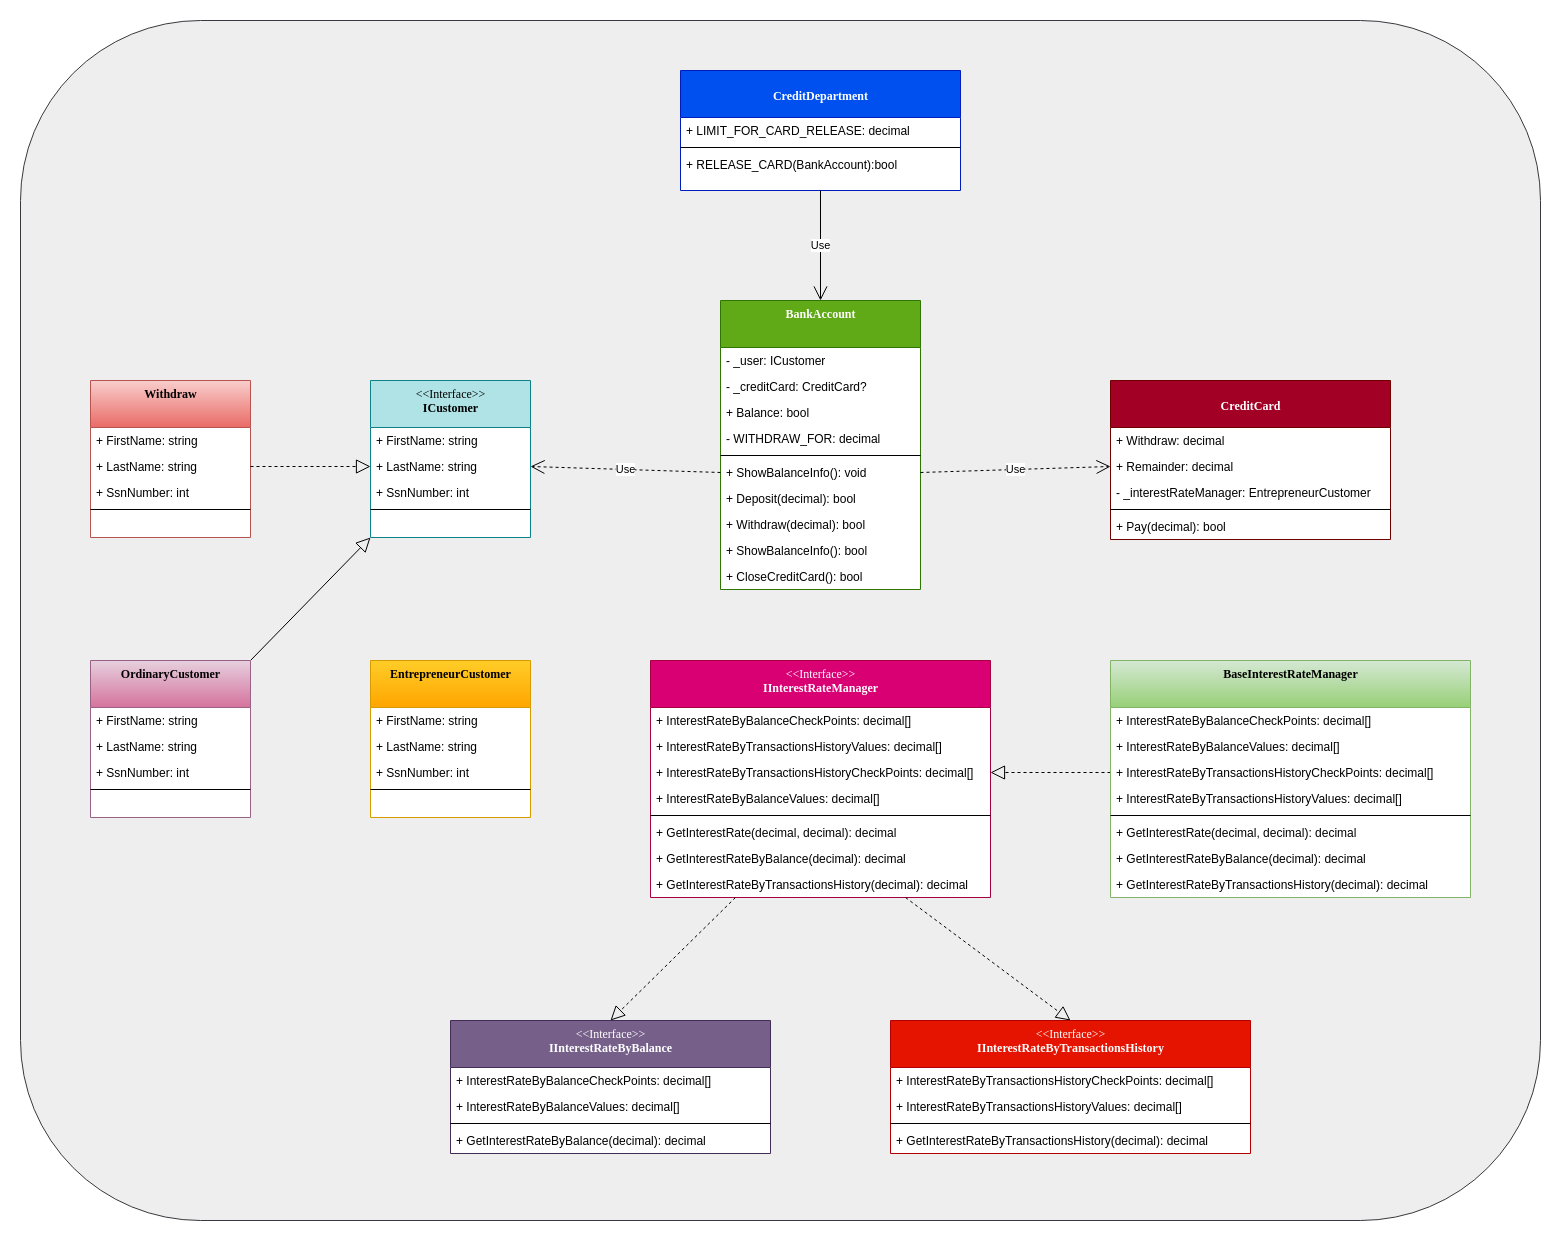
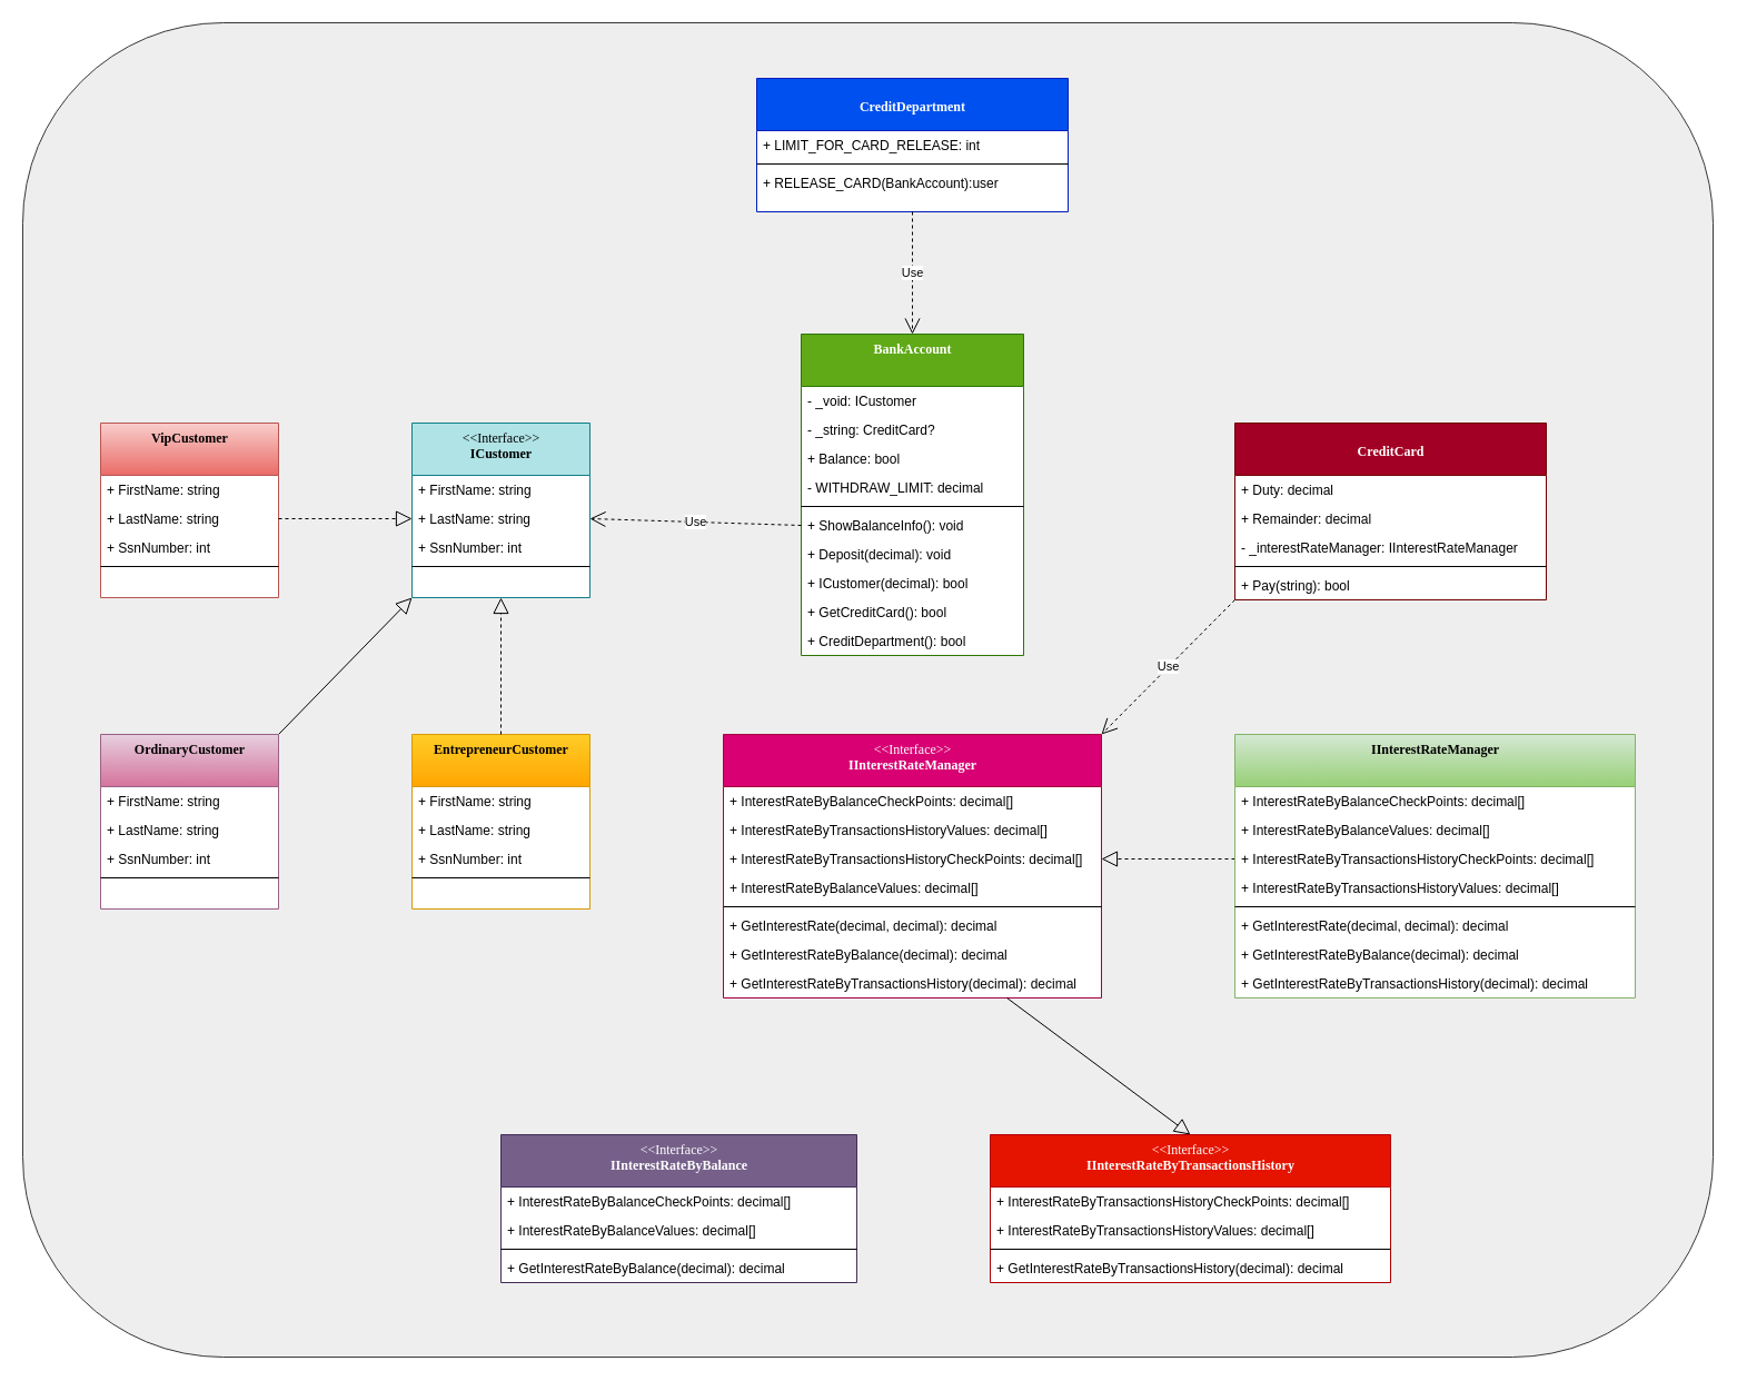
- <mxCell id="47" value="+ LIMIT_FOR_CARD_RELEASE: decimal" style="text;html=1;strokeColor=none;fillColor=none;align=left;verticalAlign=top;spacingLeft=4;spacingRight=4;whiteSpace=wrap;overflow=hidden;rotatable=0;points=[[0,0.5],[1,0.5]];portConstraint=eastwest;" parent="46" vertex="1"><mxGeometry y="47" width="280" height="26" as="geometry" /></mxCell>
+ <mxCell id="47" value="+ LIMIT_FOR_CARD_RELEASE: int" style="text;html=1;strokeColor=none;fillColor=none;align=left;verticalAlign=top;spacingLeft=4;spacingRight=4;whiteSpace=wrap;overflow=hidden;rotatable=0;points=[[0,0.5],[1,0.5]];portConstraint=eastwest;" parent="46" vertex="1"><mxGeometry y="47" width="280" height="26" as="geometry" /></mxCell>
- <mxCell id="49" value="+ RELEASE_CARD(BankAccount):bool" style="text;html=1;strokeColor=none;fillColor=none;align=left;verticalAlign=top;spacingLeft=4;spacingRight=4;whiteSpace=wrap;overflow=hidden;rotatable=0;points=[[0,0.5],[1,0.5]];portConstraint=eastwest;" parent="46" vertex="1"><mxGeometry y="81" width="280" height="26" as="geometry" /></mxCell>
+ <mxCell id="49" value="+ RELEASE_CARD(BankAccount):user" style="text;html=1;strokeColor=none;fillColor=none;align=left;verticalAlign=top;spacingLeft=4;spacingRight=4;whiteSpace=wrap;overflow=hidden;rotatable=0;points=[[0,0.5],[1,0.5]];portConstraint=eastwest;" parent="46" vertex="1"><mxGeometry y="81" width="280" height="26" as="geometry" /></mxCell>
- <mxCell id="50" value="Use" style="endArrow=open;endSize=12;dashed=0;html=1;rounded=0;entryX=0.5;entryY=0;entryDx=0;entryDy=0;exitX=0.5;exitY=1;exitDx=0;exitDy=0;" parent="1" source="46" target="26" edge="1"><mxGeometry width="160" relative="1" as="geometry"><mxPoint x="400" y="230" as="sourcePoint" /><mxPoint x="580" y="185.5" as="targetPoint" /></mxGeometry></mxCell>
+ <mxCell id="50" value="Use" style="endArrow=open;endSize=12;dashed=1;html=1;rounded=0;entryX=0.5;entryY=0;entryDx=0;entryDy=0;exitX=0.5;exitY=1;exitDx=0;exitDy=0;" parent="1" source="46" target="26" edge="1"><mxGeometry width="160" relative="1" as="geometry"><mxPoint x="400" y="230" as="sourcePoint" /><mxPoint x="580" y="185.5" as="targetPoint" /></mxGeometry></mxCell>
- <mxCell id="27" value="- _user: ICustomer" style="text;html=1;strokeColor=none;fillColor=none;align=left;verticalAlign=top;spacingLeft=4;spacingRight=4;whiteSpace=wrap;overflow=hidden;rotatable=0;points=[[0,0.5],[1,0.5]];portConstraint=eastwest;" parent="26" vertex="1"><mxGeometry y="47" width="200" height="26" as="geometry" /></mxCell>
+ <mxCell id="27" value="- _void: ICustomer" style="text;html=1;strokeColor=none;fillColor=none;align=left;verticalAlign=top;spacingLeft=4;spacingRight=4;whiteSpace=wrap;overflow=hidden;rotatable=0;points=[[0,0.5],[1,0.5]];portConstraint=eastwest;" parent="26" vertex="1"><mxGeometry y="47" width="200" height="26" as="geometry" /></mxCell>
- <mxCell id="28" value="- _creditCard: CreditCard?" style="text;html=1;strokeColor=none;fillColor=none;align=left;verticalAlign=top;spacingLeft=4;spacingRight=4;whiteSpace=wrap;overflow=hidden;rotatable=0;points=[[0,0.5],[1,0.5]];portConstraint=eastwest;" parent="26" vertex="1"><mxGeometry y="73" width="200" height="26" as="geometry" /></mxCell>
+ <mxCell id="28" value="- _string: CreditCard?" style="text;html=1;strokeColor=none;fillColor=none;align=left;verticalAlign=top;spacingLeft=4;spacingRight=4;whiteSpace=wrap;overflow=hidden;rotatable=0;points=[[0,0.5],[1,0.5]];portConstraint=eastwest;" parent="26" vertex="1"><mxGeometry y="73" width="200" height="26" as="geometry" /></mxCell>
- <mxCell id="19" value="&lt;div&gt;Withdraw&lt;br&gt;&lt;/div&gt;" style="swimlane;html=1;fontStyle=1;align=center;verticalAlign=top;childLayout=stackLayout;horizontal=1;startSize=47;horizontalStack=0;resizeParent=1;resizeLast=0;collapsible=1;marginBottom=0;swimlaneFillColor=#ffffff;rounded=0;shadow=0;comic=0;labelBackgroundColor=none;strokeWidth=1;fillColor=#f8cecc;fontFamily=Verdana;fontSize=12;strokeColor=#b85450;gradientColor=#ea6b66;" parent="1" vertex="1"><mxGeometry x="90" y="380" width="160" height="157" as="geometry" /></mxCell>
+ <mxCell id="19" value="&lt;div&gt;VipCustomer&lt;br&gt;&lt;/div&gt;" style="swimlane;html=1;fontStyle=1;align=center;verticalAlign=top;childLayout=stackLayout;horizontal=1;startSize=47;horizontalStack=0;resizeParent=1;resizeLast=0;collapsible=1;marginBottom=0;swimlaneFillColor=#ffffff;rounded=0;shadow=0;comic=0;labelBackgroundColor=none;strokeWidth=1;fillColor=#f8cecc;fontFamily=Verdana;fontSize=12;strokeColor=#b85450;gradientColor=#ea6b66;" parent="1" vertex="1"><mxGeometry x="90" y="380" width="160" height="157" as="geometry" /></mxCell>
- <mxCell id="30" value="- WITHDRAW_FOR: decimal" style="text;html=1;strokeColor=none;fillColor=none;align=left;verticalAlign=top;spacingLeft=4;spacingRight=4;whiteSpace=wrap;overflow=hidden;rotatable=0;points=[[0,0.5],[1,0.5]];portConstraint=eastwest;" vertex="1" parent="26"><mxGeometry y="125" width="200" height="26" as="geometry" /></mxCell>
+ <mxCell id="30" value="- WITHDRAW_LIMIT: decimal" style="text;html=1;strokeColor=none;fillColor=none;align=left;verticalAlign=top;spacingLeft=4;spacingRight=4;whiteSpace=wrap;overflow=hidden;rotatable=0;points=[[0,0.5],[1,0.5]];portConstraint=eastwest;" vertex="1" parent="26"><mxGeometry y="125" width="200" height="26" as="geometry" /></mxCell>
- <mxCell id="40" value="+ Withdraw: decimal" style="text;html=1;strokeColor=none;fillColor=none;align=left;verticalAlign=top;spacingLeft=4;spacingRight=4;whiteSpace=wrap;overflow=hidden;rotatable=0;points=[[0,0.5],[1,0.5]];portConstraint=eastwest;" parent="39" vertex="1"><mxGeometry y="47" width="280" height="26" as="geometry" /></mxCell>
+ <mxCell id="40" value="+ Duty: decimal" style="text;html=1;strokeColor=none;fillColor=none;align=left;verticalAlign=top;spacingLeft=4;spacingRight=4;whiteSpace=wrap;overflow=hidden;rotatable=0;points=[[0,0.5],[1,0.5]];portConstraint=eastwest;" parent="39" vertex="1"><mxGeometry y="47" width="280" height="26" as="geometry" /></mxCell>
- <mxCell id="38" value="Use" style="endArrow=open;endSize=12;dashed=1;html=1;rounded=0;entryX=0;entryY=0.5;entryDx=0;entryDy=0;exitX=1;exitY=0.5;exitDx=0;exitDy=0;" parent="1" source="32" target="41" edge="1"><mxGeometry width="160" relative="1" as="geometry"><mxPoint x="940" y="440" as="sourcePoint" /><mxPoint x="450" y="20" as="targetPoint" /></mxGeometry></mxCell>
- <mxCell id="33" value="+ Deposit(decimal): bool" style="text;html=1;strokeColor=none;fillColor=none;align=left;verticalAlign=top;spacingLeft=4;spacingRight=4;whiteSpace=wrap;overflow=hidden;rotatable=0;points=[[0,0.5],[1,0.5]];portConstraint=eastwest;" parent="26" vertex="1"><mxGeometry y="185" width="200" height="26" as="geometry" /></mxCell>
+ <mxCell id="33" value="+ Deposit(decimal): void" style="text;html=1;strokeColor=none;fillColor=none;align=left;verticalAlign=top;spacingLeft=4;spacingRight=4;whiteSpace=wrap;overflow=hidden;rotatable=0;points=[[0,0.5],[1,0.5]];portConstraint=eastwest;" parent="26" vertex="1"><mxGeometry y="185" width="200" height="26" as="geometry" /></mxCell>
- <mxCell id="42" value="- _interestRateManager: EntrepreneurCustomer" style="text;html=1;strokeColor=none;fillColor=none;align=left;verticalAlign=top;spacingLeft=4;spacingRight=4;whiteSpace=wrap;overflow=hidden;rotatable=0;points=[[0,0.5],[1,0.5]];portConstraint=eastwest;" parent="39" vertex="1"><mxGeometry y="99" width="280" height="26" as="geometry" /></mxCell>
+ <mxCell id="42" value="- _interestRateManager: IInterestRateManager" style="text;html=1;strokeColor=none;fillColor=none;align=left;verticalAlign=top;spacingLeft=4;spacingRight=4;whiteSpace=wrap;overflow=hidden;rotatable=0;points=[[0,0.5],[1,0.5]];portConstraint=eastwest;" parent="39" vertex="1"><mxGeometry y="99" width="280" height="26" as="geometry" /></mxCell>
- <mxCell id="34" value="+ Withdraw(decimal): bool" style="text;html=1;strokeColor=none;fillColor=none;align=left;verticalAlign=top;spacingLeft=4;spacingRight=4;whiteSpace=wrap;overflow=hidden;rotatable=0;points=[[0,0.5],[1,0.5]];portConstraint=eastwest;" parent="26" vertex="1"><mxGeometry y="211" width="200" height="26" as="geometry" /></mxCell>
+ <mxCell id="34" value="+ ICustomer(decimal): bool" style="text;html=1;strokeColor=none;fillColor=none;align=left;verticalAlign=top;spacingLeft=4;spacingRight=4;whiteSpace=wrap;overflow=hidden;rotatable=0;points=[[0,0.5],[1,0.5]];portConstraint=eastwest;" parent="26" vertex="1"><mxGeometry y="211" width="200" height="26" as="geometry" /></mxCell>
- <mxCell id="44" value="+ Pay(decimal): bool" style="text;html=1;strokeColor=none;fillColor=none;align=left;verticalAlign=top;spacingLeft=4;spacingRight=4;whiteSpace=wrap;overflow=hidden;rotatable=0;points=[[0,0.5],[1,0.5]];portConstraint=eastwest;" parent="39" vertex="1"><mxGeometry y="133" width="280" height="26" as="geometry" /></mxCell>
+ <mxCell id="44" value="+ Pay(string): bool" style="text;html=1;strokeColor=none;fillColor=none;align=left;verticalAlign=top;spacingLeft=4;spacingRight=4;whiteSpace=wrap;overflow=hidden;rotatable=0;points=[[0,0.5],[1,0.5]];portConstraint=eastwest;" parent="39" vertex="1"><mxGeometry y="133" width="280" height="26" as="geometry" /></mxCell>
- <mxCell id="35" value="+ ShowBalanceInfo(): bool" style="text;html=1;strokeColor=none;fillColor=none;align=left;verticalAlign=top;spacingLeft=4;spacingRight=4;whiteSpace=wrap;overflow=hidden;rotatable=0;points=[[0,0.5],[1,0.5]];portConstraint=eastwest;" parent="26" vertex="1"><mxGeometry y="237" width="200" height="26" as="geometry" /></mxCell>
+ <mxCell id="35" value="+ GetCreditCard(): bool" style="text;html=1;strokeColor=none;fillColor=none;align=left;verticalAlign=top;spacingLeft=4;spacingRight=4;whiteSpace=wrap;overflow=hidden;rotatable=0;points=[[0,0.5],[1,0.5]];portConstraint=eastwest;" parent="26" vertex="1"><mxGeometry y="237" width="200" height="26" as="geometry" /></mxCell>
- <mxCell id="36" value="+ CloseCreditCard(): bool" style="text;html=1;strokeColor=none;fillColor=none;align=left;verticalAlign=top;spacingLeft=4;spacingRight=4;whiteSpace=wrap;overflow=hidden;rotatable=0;points=[[0,0.5],[1,0.5]];portConstraint=eastwest;" parent="26" vertex="1"><mxGeometry y="263" width="200" height="26" as="geometry" /></mxCell>
+ <mxCell id="36" value="+ CreditDepartment(): bool" style="text;html=1;strokeColor=none;fillColor=none;align=left;verticalAlign=top;spacingLeft=4;spacingRight=4;whiteSpace=wrap;overflow=hidden;rotatable=0;points=[[0,0.5],[1,0.5]];portConstraint=eastwest;" parent="26" vertex="1"><mxGeometry y="263" width="200" height="26" as="geometry" /></mxCell>
+ <mxCell id="45" value="Use" style="endArrow=open;endSize=12;dashed=1;html=1;rounded=0;entryX=1;entryY=0;entryDx=0;entryDy=0;exitX=0;exitY=1;exitDx=0;exitDy=0;" parent="1" source="39" target="51" edge="1"><mxGeometry width="160" relative="1" as="geometry"><mxPoint x="960" y="520" as="sourcePoint" /><mxPoint x="780" y="610" as="targetPoint" /></mxGeometry></mxCell>
+ <mxCell id="24" value="" style="endArrow=block;dashed=1;endFill=0;endSize=12;html=1;rounded=0;entryX=0.5;entryY=1;entryDx=0;entryDy=0;exitX=0.5;exitY=0;exitDx=0;exitDy=0;" parent="1" source="14" target="3" edge="1"><mxGeometry width="160" relative="1" as="geometry"><mxPoint x="710" y="760" as="sourcePoint" /><mxPoint x="320" y="610" as="targetPoint" /></mxGeometry></mxCell>
- <mxCell id="73" value="BaseInterestRateManager" style="swimlane;html=1;fontStyle=1;align=center;verticalAlign=top;childLayout=stackLayout;horizontal=1;startSize=47;horizontalStack=0;resizeParent=1;resizeLast=0;collapsible=1;marginBottom=0;swimlaneFillColor=#ffffff;rounded=0;shadow=0;comic=0;labelBackgroundColor=none;strokeWidth=1;fillColor=#d5e8d4;fontFamily=Verdana;fontSize=12;strokeColor=#82b366;gradientColor=#97d077;" parent="1" vertex="1"><mxGeometry x="1110" y="660" width="360" height="237" as="geometry" /></mxCell>
+ <mxCell id="73" value="IInterestRateManager" style="swimlane;html=1;fontStyle=1;align=center;verticalAlign=top;childLayout=stackLayout;horizontal=1;startSize=47;horizontalStack=0;resizeParent=1;resizeLast=0;collapsible=1;marginBottom=0;swimlaneFillColor=#ffffff;rounded=0;shadow=0;comic=0;labelBackgroundColor=none;strokeWidth=1;fillColor=#d5e8d4;fontFamily=Verdana;fontSize=12;strokeColor=#82b366;gradientColor=#97d077;" parent="1" vertex="1"><mxGeometry x="1110" y="660" width="360" height="237" as="geometry" /></mxCell>
- <mxCell id="70" value="" style="endArrow=block;dashed=1;endFill=0;endSize=12;html=1;rounded=0;exitX=0.25;exitY=1;exitDx=0;exitDy=0;entryX=0.5;entryY=0;entryDx=0;entryDy=0;" parent="1" source="51" target="60" edge="1"><mxGeometry width="160" relative="1" as="geometry"><mxPoint x="700" y="800" as="sourcePoint" /><mxPoint x="860" y="800" as="targetPoint" /></mxGeometry></mxCell>
- <mxCell id="71" value="" style="endArrow=block;dashed=1;endFill=0;endSize=12;html=1;rounded=0;exitX=0.75;exitY=1;exitDx=0;exitDy=0;entryX=0.5;entryY=0;entryDx=0;entryDy=0;" parent="1" source="51" target="65" edge="1"><mxGeometry width="160" relative="1" as="geometry"><mxPoint x="855" y="760" as="sourcePoint" /><mxPoint x="765" y="870" as="targetPoint" /></mxGeometry></mxCell>
+ <mxCell id="71" value="" style="endArrow=block;dashed=0;endFill=0;endSize=12;html=1;rounded=0;exitX=0.75;exitY=1;exitDx=0;exitDy=0;entryX=0.5;entryY=0;entryDx=0;entryDy=0;" parent="1" source="51" target="65" edge="1"><mxGeometry width="160" relative="1" as="geometry"><mxPoint x="855" y="760" as="sourcePoint" /><mxPoint x="765" y="870" as="targetPoint" /></mxGeometry></mxCell>
